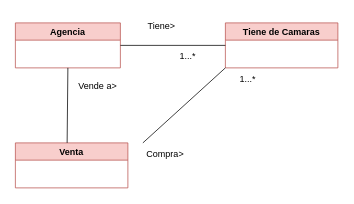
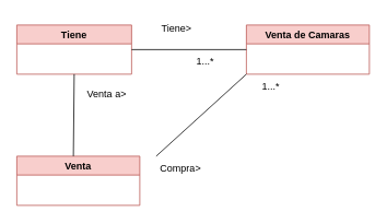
- <mxCell id="2" value="Agencia" style="swimlane;fillColor=#f8cecc;strokeColor=#b85450;" vertex="1" parent="1"><mxGeometry x="20" y="30" width="140" height="60" as="geometry" /></mxCell>
+ <mxCell id="2" value="Tiene" style="swimlane;fillColor=#f8cecc;strokeColor=#b85450;" vertex="1" parent="1"><mxGeometry x="20" y="30" width="140" height="60" as="geometry" /></mxCell>
- <mxCell id="3" value="Tiene de Camaras" style="swimlane;fillColor=#f8cecc;strokeColor=#b85450;startSize=23;" vertex="1" parent="1"><mxGeometry x="300" y="30" width="150" height="60" as="geometry" /></mxCell>
+ <mxCell id="3" value="Venta de Camaras" style="swimlane;fillColor=#f8cecc;strokeColor=#b85450;startSize=23;" vertex="1" parent="1"><mxGeometry x="300" y="30" width="150" height="60" as="geometry" /></mxCell>
- <mxCell id="8" value="Vende a&amp;gt;" style="text;html=1;strokeColor=none;fillColor=none;align=center;verticalAlign=middle;whiteSpace=wrap;rounded=0;" vertex="1" parent="1"><mxGeometry x="100" y="100" width="60" height="30" as="geometry" /></mxCell>
+ <mxCell id="8" value="Venta a&amp;gt;" style="text;html=1;strokeColor=none;fillColor=none;align=center;verticalAlign=middle;whiteSpace=wrap;rounded=0;" vertex="1" parent="1"><mxGeometry x="100" y="100" width="60" height="30" as="geometry" /></mxCell>
